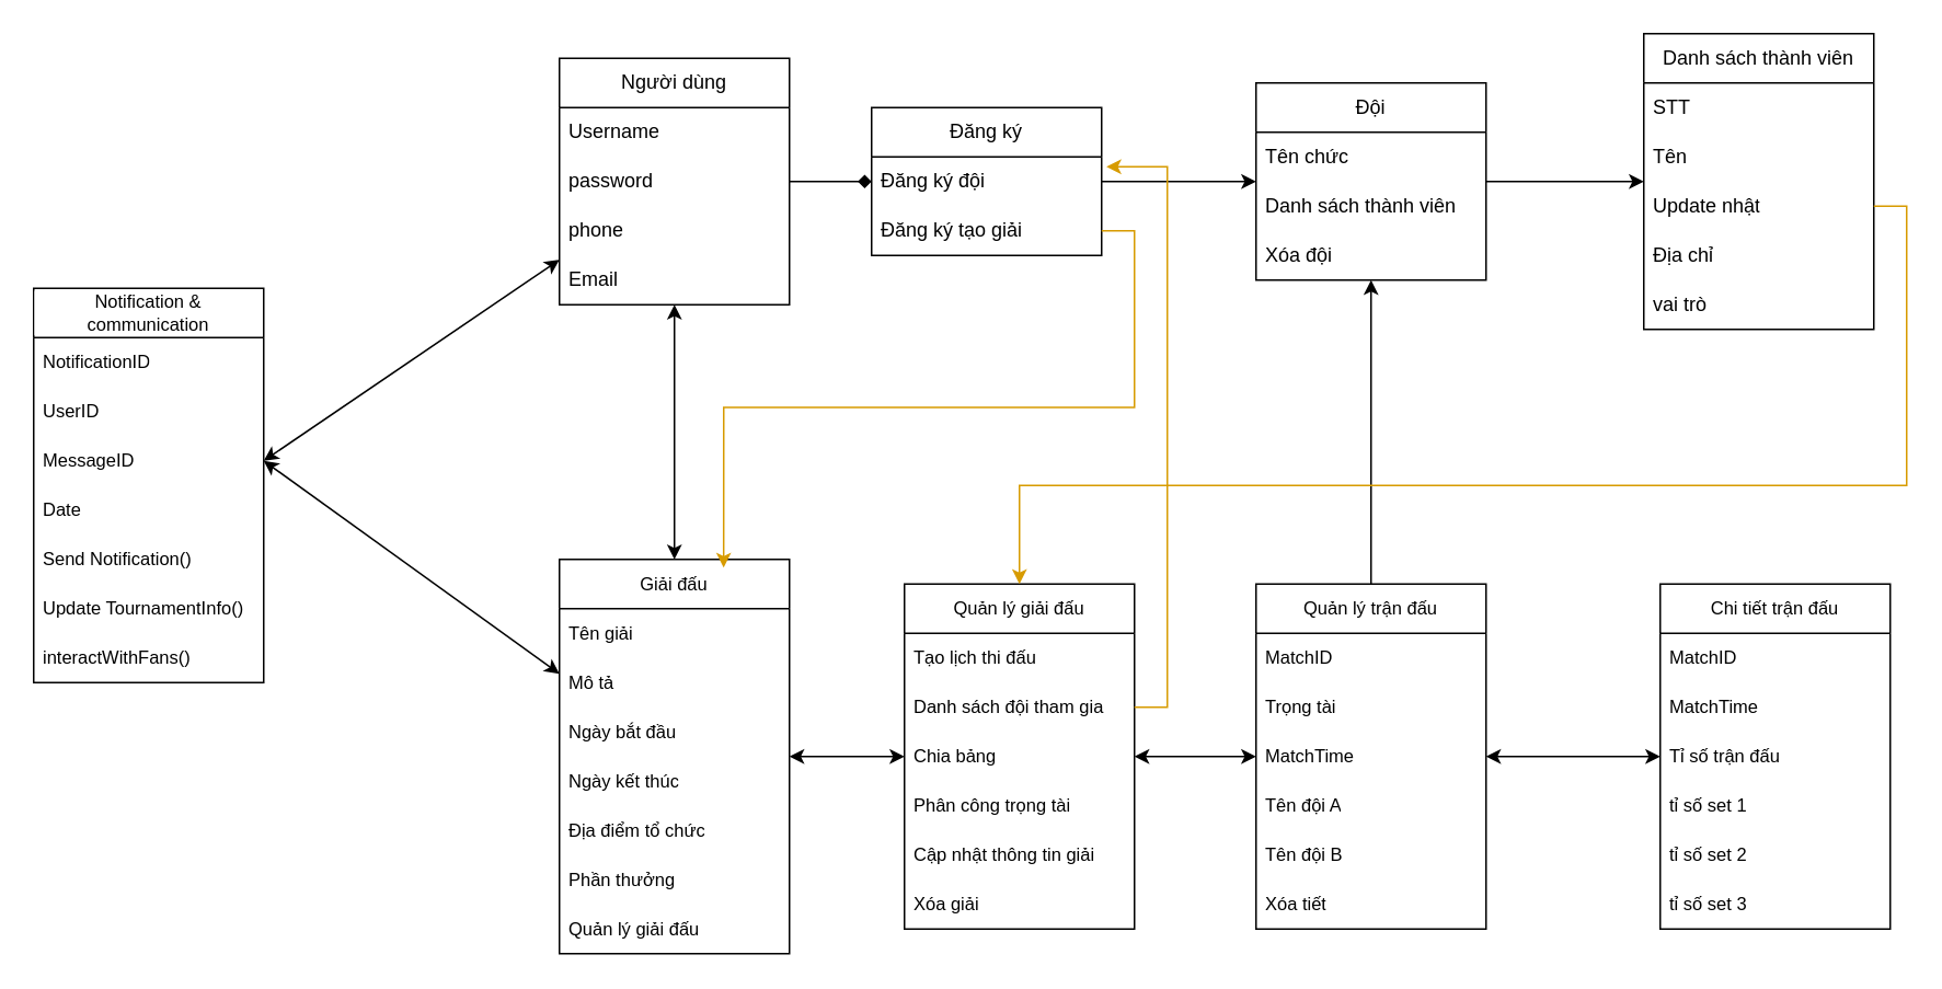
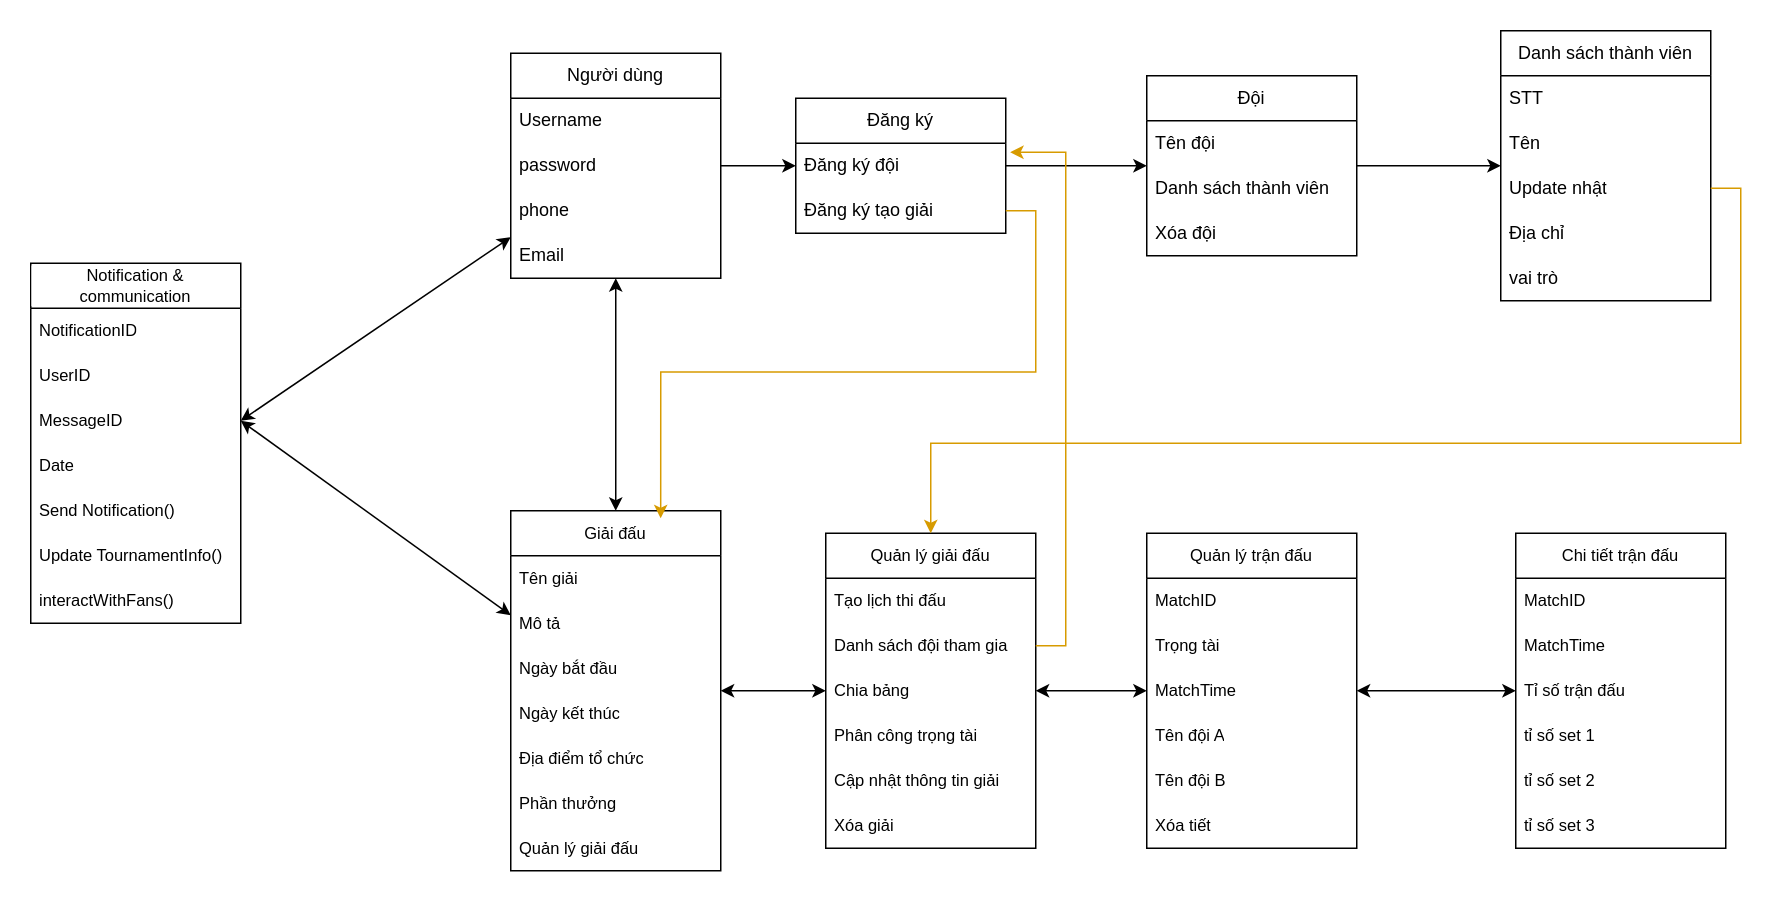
- <mxCell id="14" value="Tên chức" style="text;strokeColor=none;fillColor=none;align=left;verticalAlign=middle;spacingLeft=4;spacingRight=4;overflow=hidden;points=[[0,0.5],[1,0.5]];portConstraint=eastwest;rotatable=0;whiteSpace=wrap;html=1;" parent="13" vertex="1"><mxGeometry y="30" width="140" height="30" as="geometry" /></mxCell>
+ <mxCell id="14" value="Tên đội" style="text;strokeColor=none;fillColor=none;align=left;verticalAlign=middle;spacingLeft=4;spacingRight=4;overflow=hidden;points=[[0,0.5],[1,0.5]];portConstraint=eastwest;rotatable=0;whiteSpace=wrap;html=1;" parent="13" vertex="1"><mxGeometry y="30" width="140" height="30" as="geometry" /></mxCell>
- <mxCell id="2" value="" style="edgeStyle=orthogonalEdgeStyle;rounded=0;orthogonalLoop=1;jettySize=auto;html=1;endArrow=diamond;" parent="1" source="3" target="9" edge="1"><mxGeometry relative="1" as="geometry" /></mxCell>
+ <mxCell id="2" value="" style="edgeStyle=orthogonalEdgeStyle;rounded=0;orthogonalLoop=1;jettySize=auto;html=1;" parent="1" source="3" target="9" edge="1"><mxGeometry relative="1" as="geometry" /></mxCell>
- <mxCell id="41" style="edgeStyle=orthogonalEdgeStyle;rounded=0;orthogonalLoop=1;jettySize=auto;html=1;exitX=0.5;exitY=0;exitDx=0;exitDy=0;" edge="1" parent="1" source="42" target="13"><mxGeometry relative="1" as="geometry" /></mxCell>
